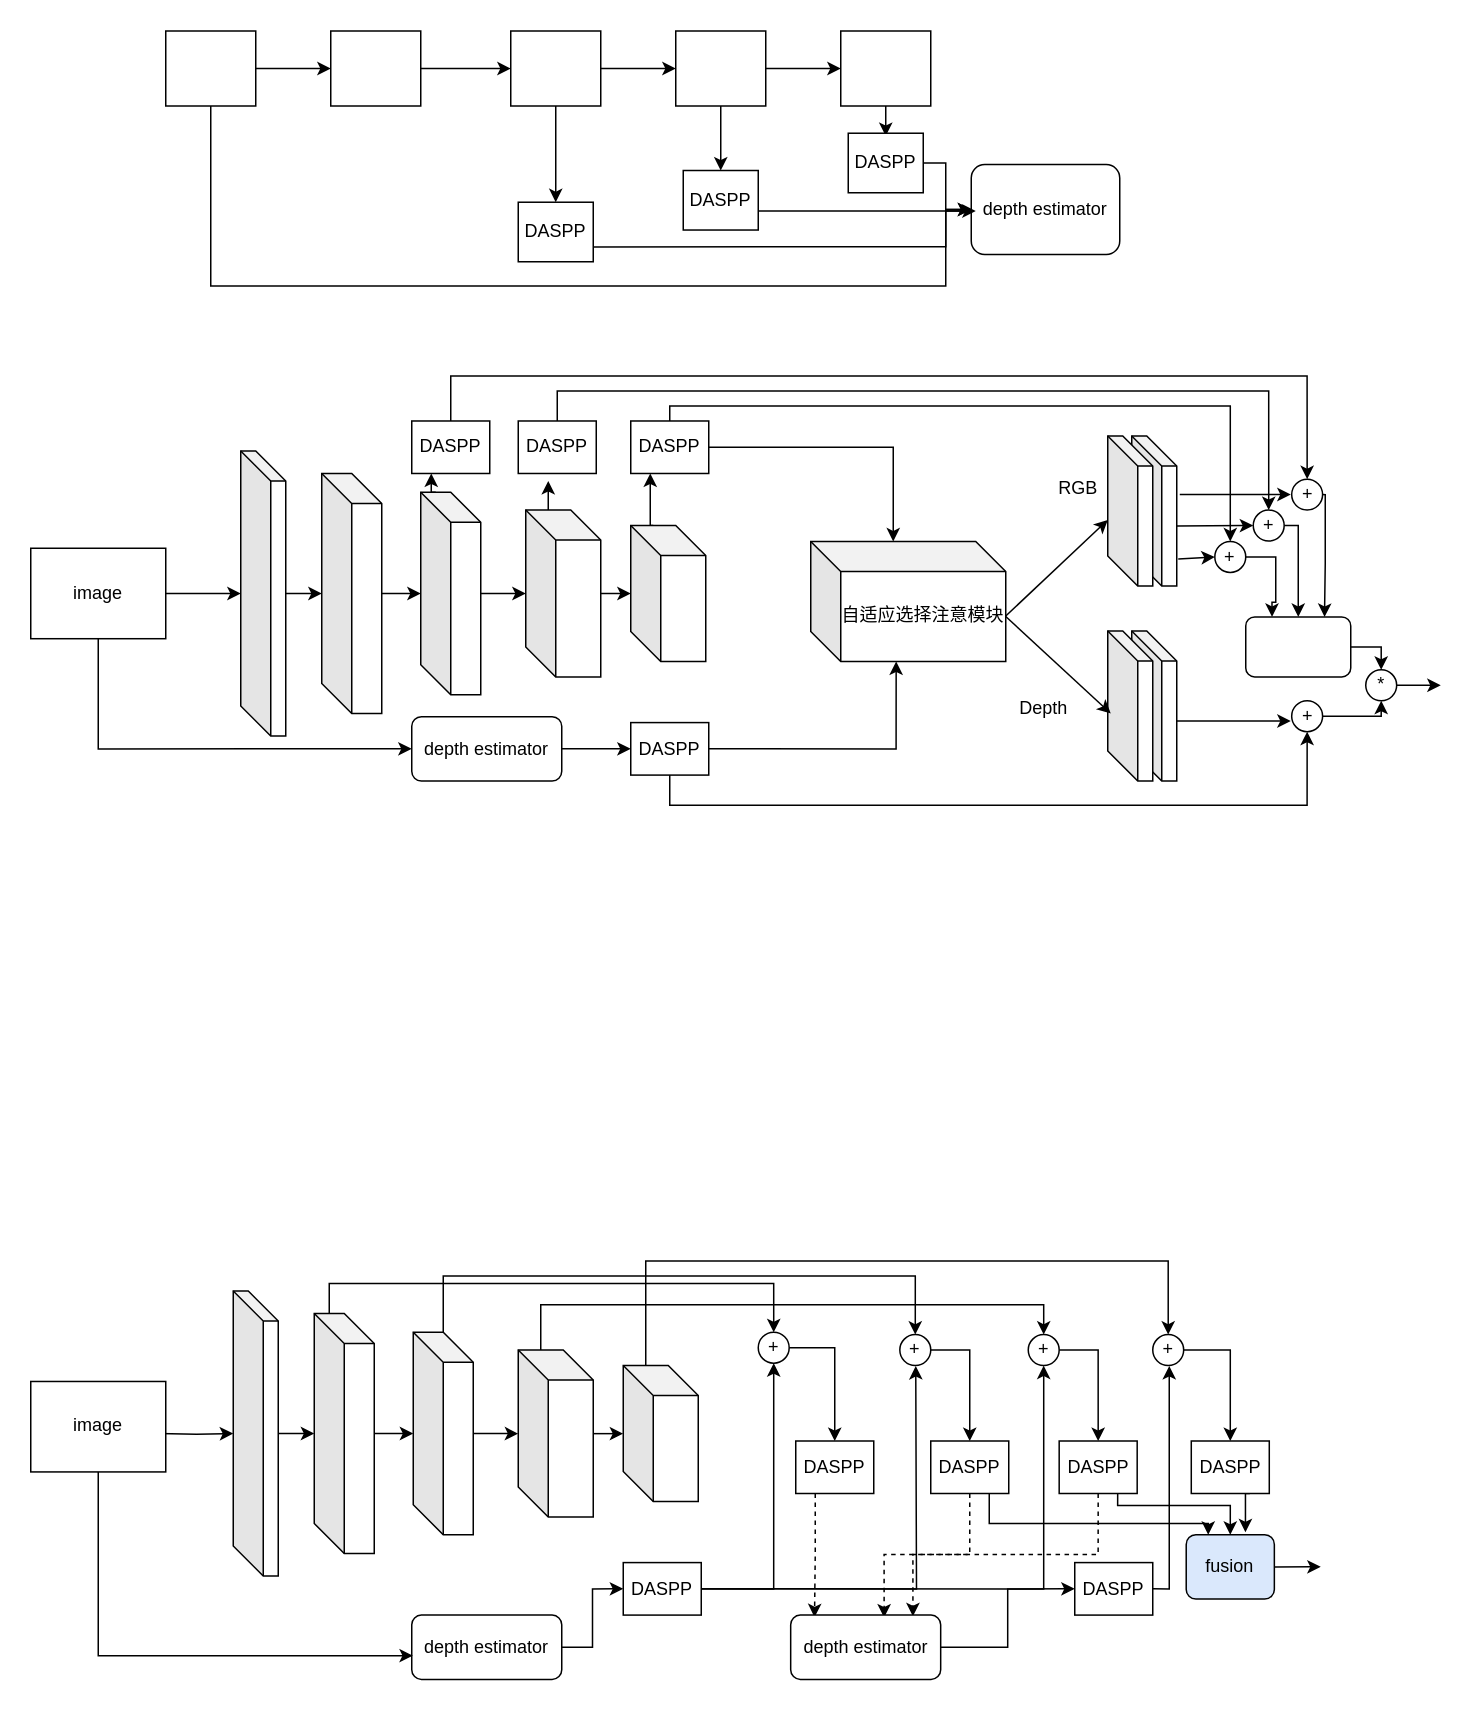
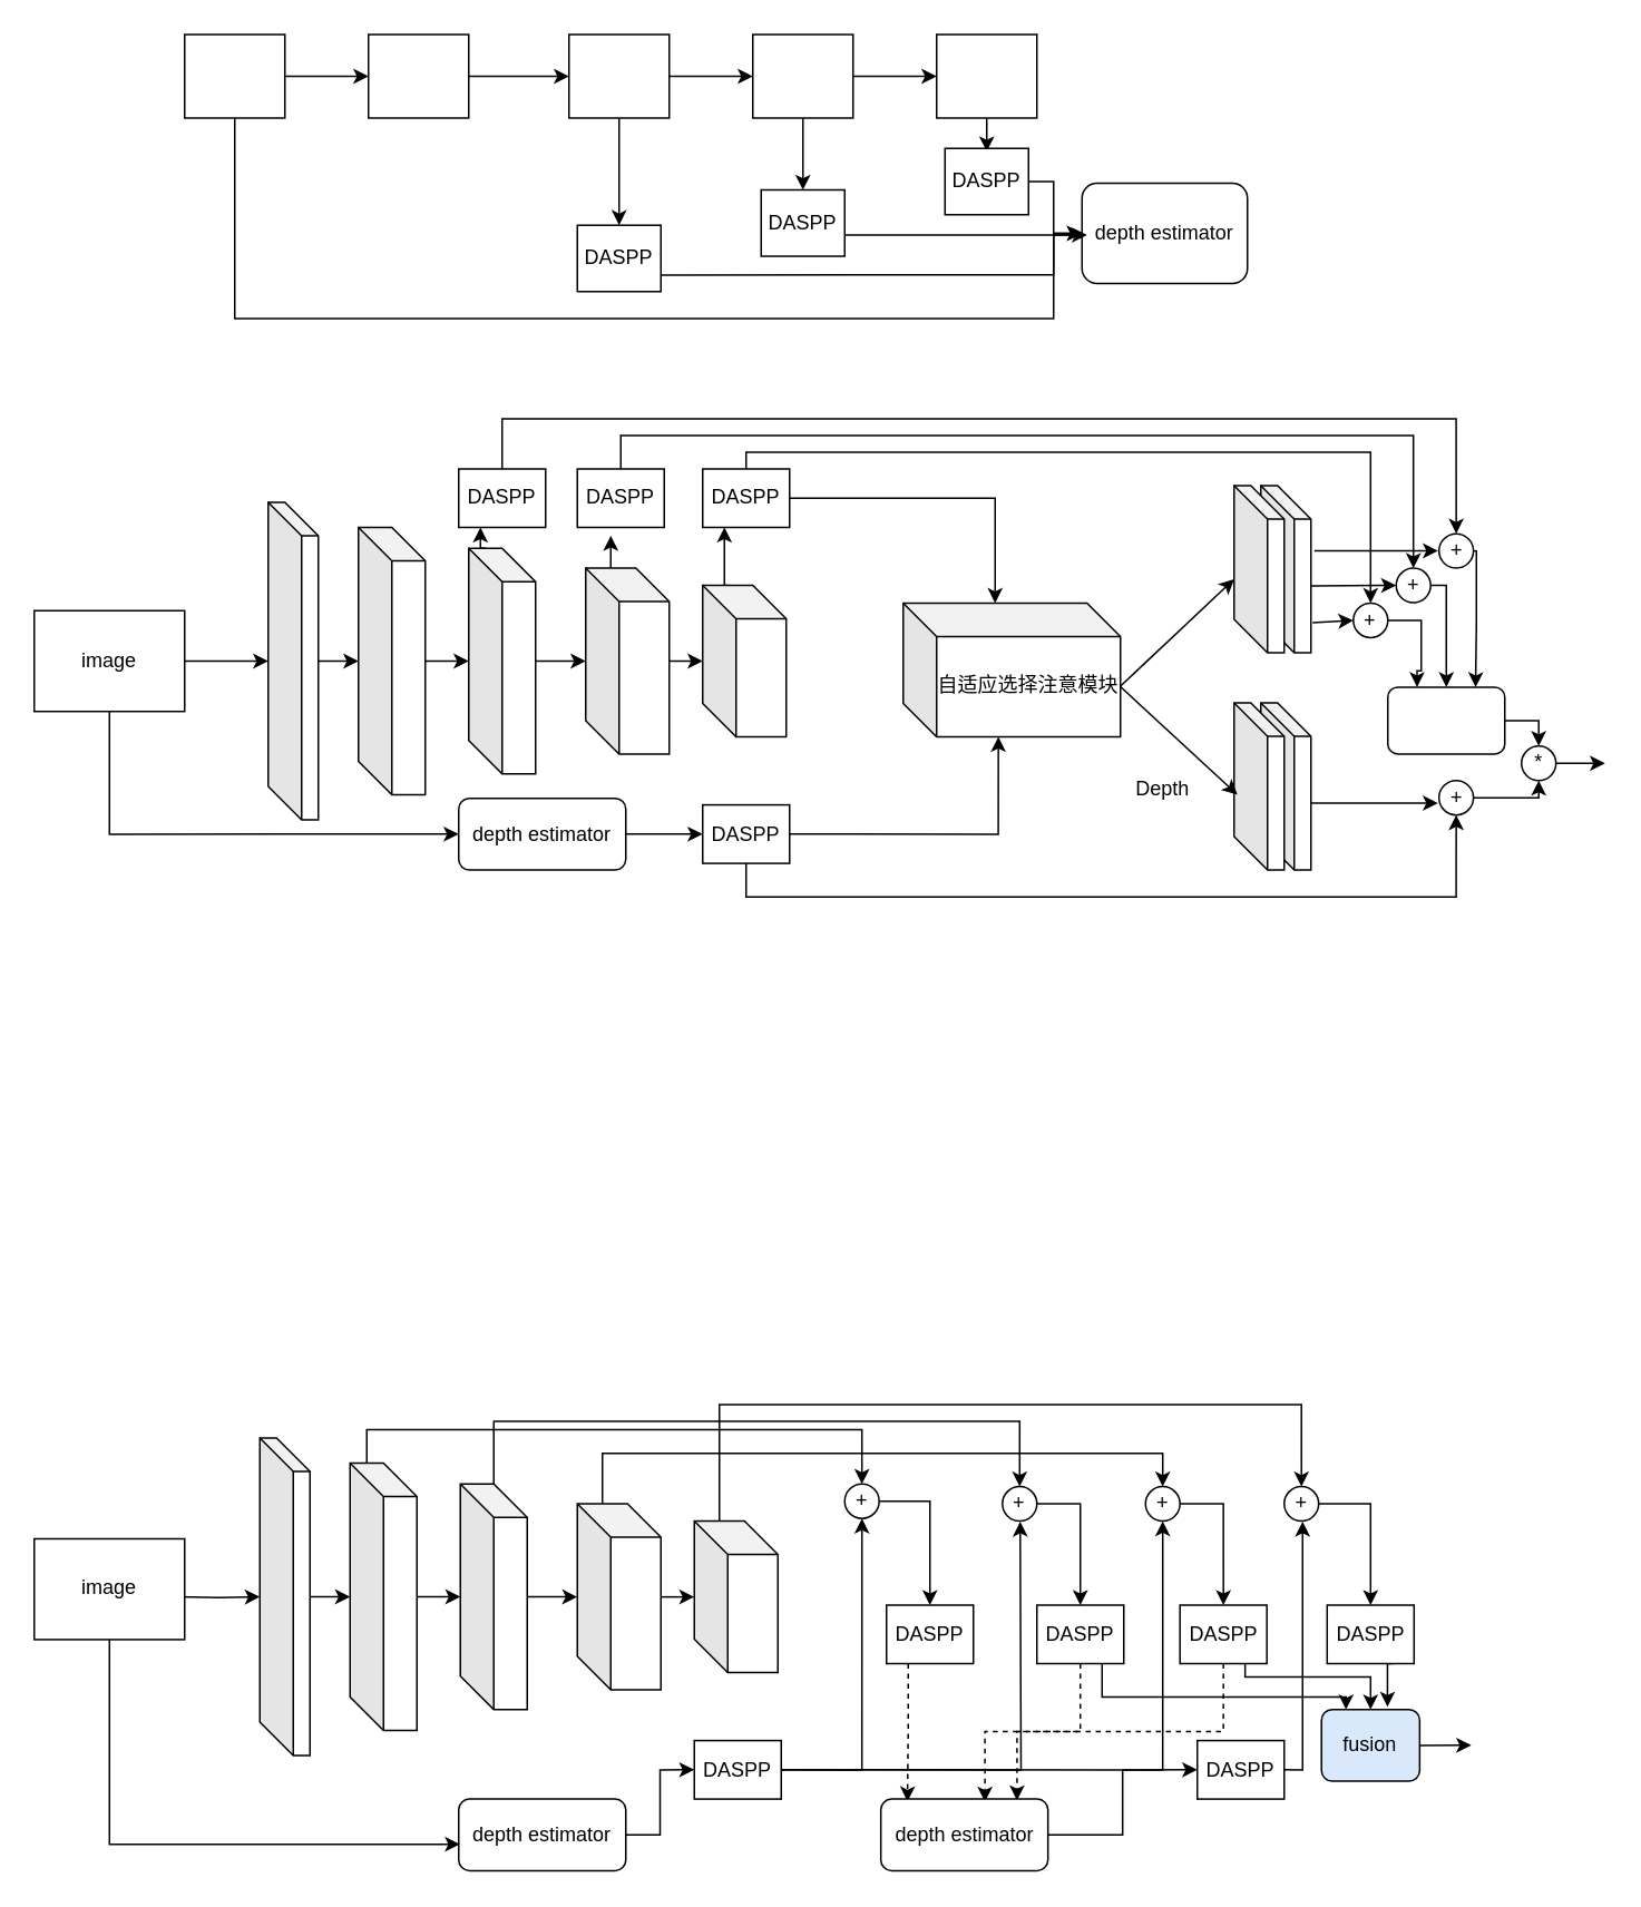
- <mxCell id="69" value="RGB" style="text;html=1;resizable=0;autosize=1;align=center;verticalAlign=middle;points=[];fillColor=none;strokeColor=none;rounded=0;" vertex="1" parent="1"><mxGeometry x="698" y="314.99" width="40" height="20" as="geometry" /></mxCell>
